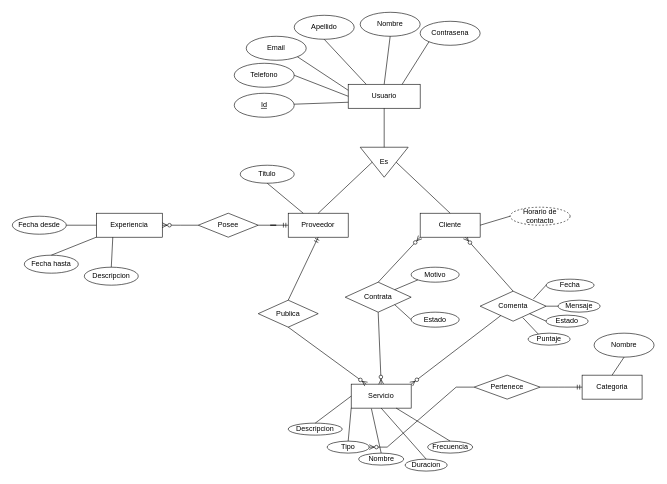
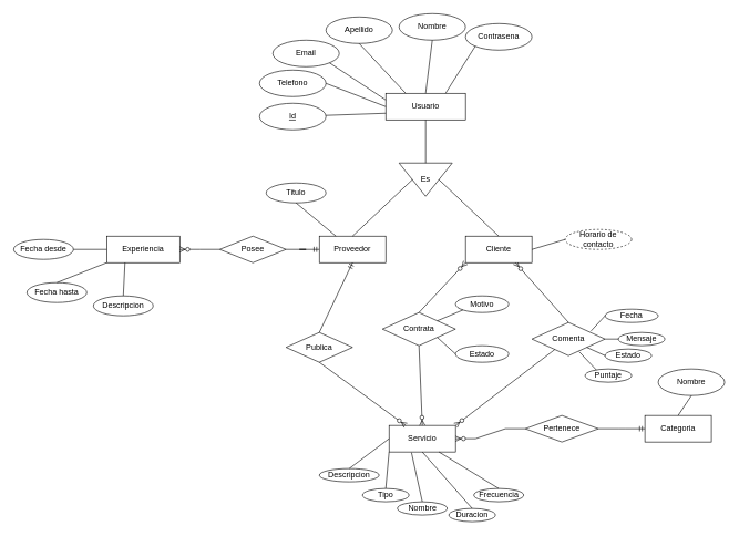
- <mxCell id="48" value="" style="edgeStyle=entityRelationEdgeStyle;fontSize=12;html=1;endArrow=ERzeroToMany;endFill=1;rounded=0;exitX=0;exitY=0.5;exitDx=0;exitDy=0;" parent="1" source="46" target="51" edge="1"><mxGeometry width="100" height="100" relative="1" as="geometry"><mxPoint x="1320" y="240" as="sourcePoint" /><mxPoint x="1420" y="140" as="targetPoint" /></mxGeometry></mxCell>
+ <mxCell id="48" value="" style="edgeStyle=entityRelationEdgeStyle;fontSize=12;html=1;endArrow=ERzeroToMany;endFill=1;rounded=0;entryX=1;entryY=0.5;entryDx=0;entryDy=0;exitX=0;exitY=0.5;exitDx=0;exitDy=0;" parent="1" source="46" target="13" edge="1"><mxGeometry width="100" height="100" relative="1" as="geometry"><mxPoint x="1320" y="240" as="sourcePoint" /><mxPoint x="1420" y="140" as="targetPoint" /></mxGeometry></mxCell>
